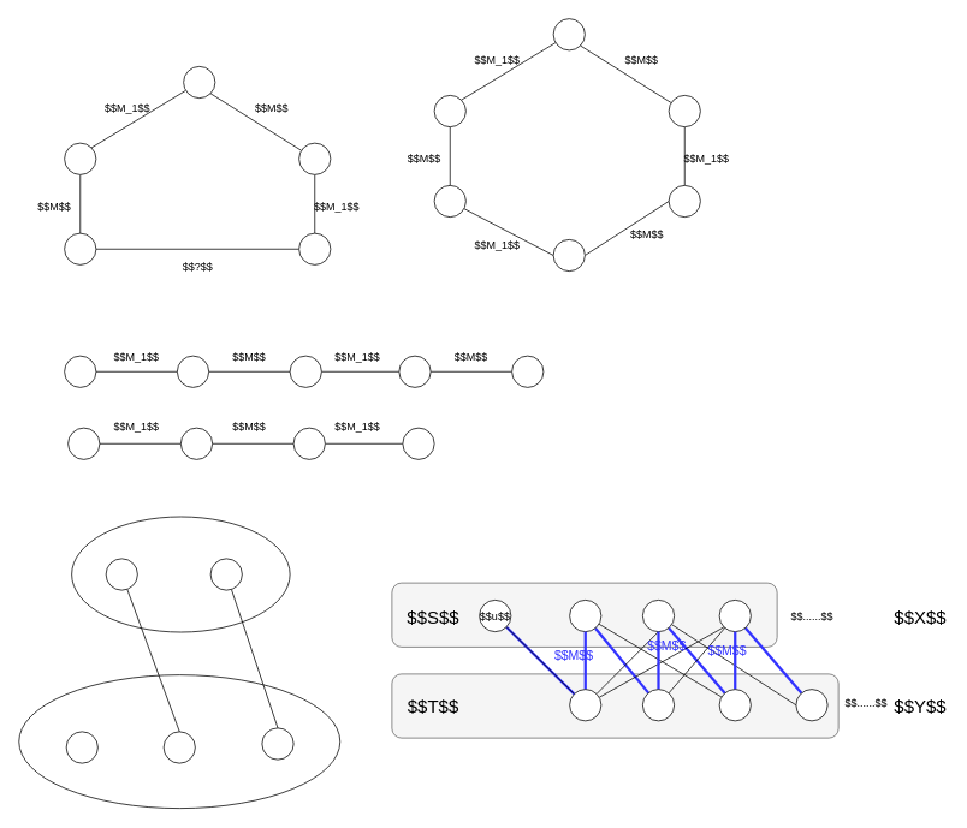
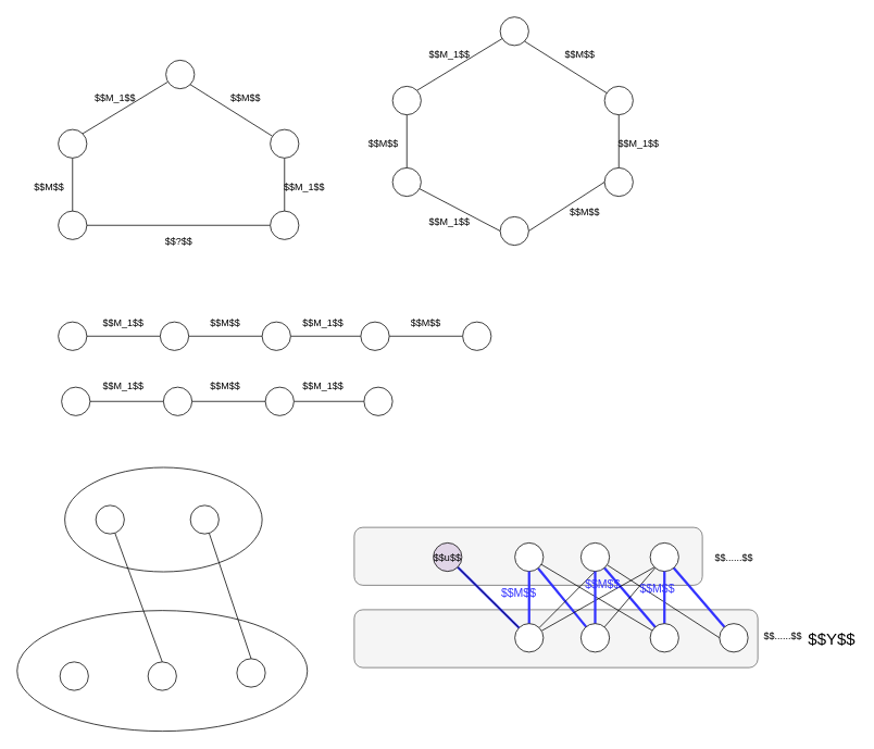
- <mxCell id="94" value="$$S$$" style="text;html=1;strokeColor=none;fillColor=none;align=center;verticalAlign=middle;whiteSpace=wrap;rounded=0;fontSize=20;" vertex="1" parent="1"><mxGeometry x="450" y="667.5" width="60" height="30" as="geometry" /></mxCell>
- <mxCell id="89" value="$$u$$" style="ellipse;whiteSpace=wrap;html=1;aspect=fixed;" vertex="1" parent="1"><mxGeometry x="531" y="665" width="35" height="35" as="geometry" /></mxCell>
+ <mxCell id="89" value="$$u$$" style="ellipse;whiteSpace=wrap;html=1;aspect=fixed;fillColor=#e1d5e7;" vertex="1" parent="1"><mxGeometry x="531" y="665" width="35" height="35" as="geometry" /></mxCell>
- <mxCell id="92" value="$$X$$" style="text;html=1;strokeColor=none;fillColor=none;align=center;verticalAlign=middle;whiteSpace=wrap;rounded=0;fontSize=20;" vertex="1" parent="1"><mxGeometry x="989.5" y="667.5" width="60" height="30" as="geometry" /></mxCell>
- <mxCell id="95" value="$$T$$" style="text;html=1;strokeColor=none;fillColor=none;align=center;verticalAlign=middle;whiteSpace=wrap;rounded=0;fontSize=20;" vertex="1" parent="1"><mxGeometry x="450" y="766.5" width="60" height="30" as="geometry" /></mxCell>
